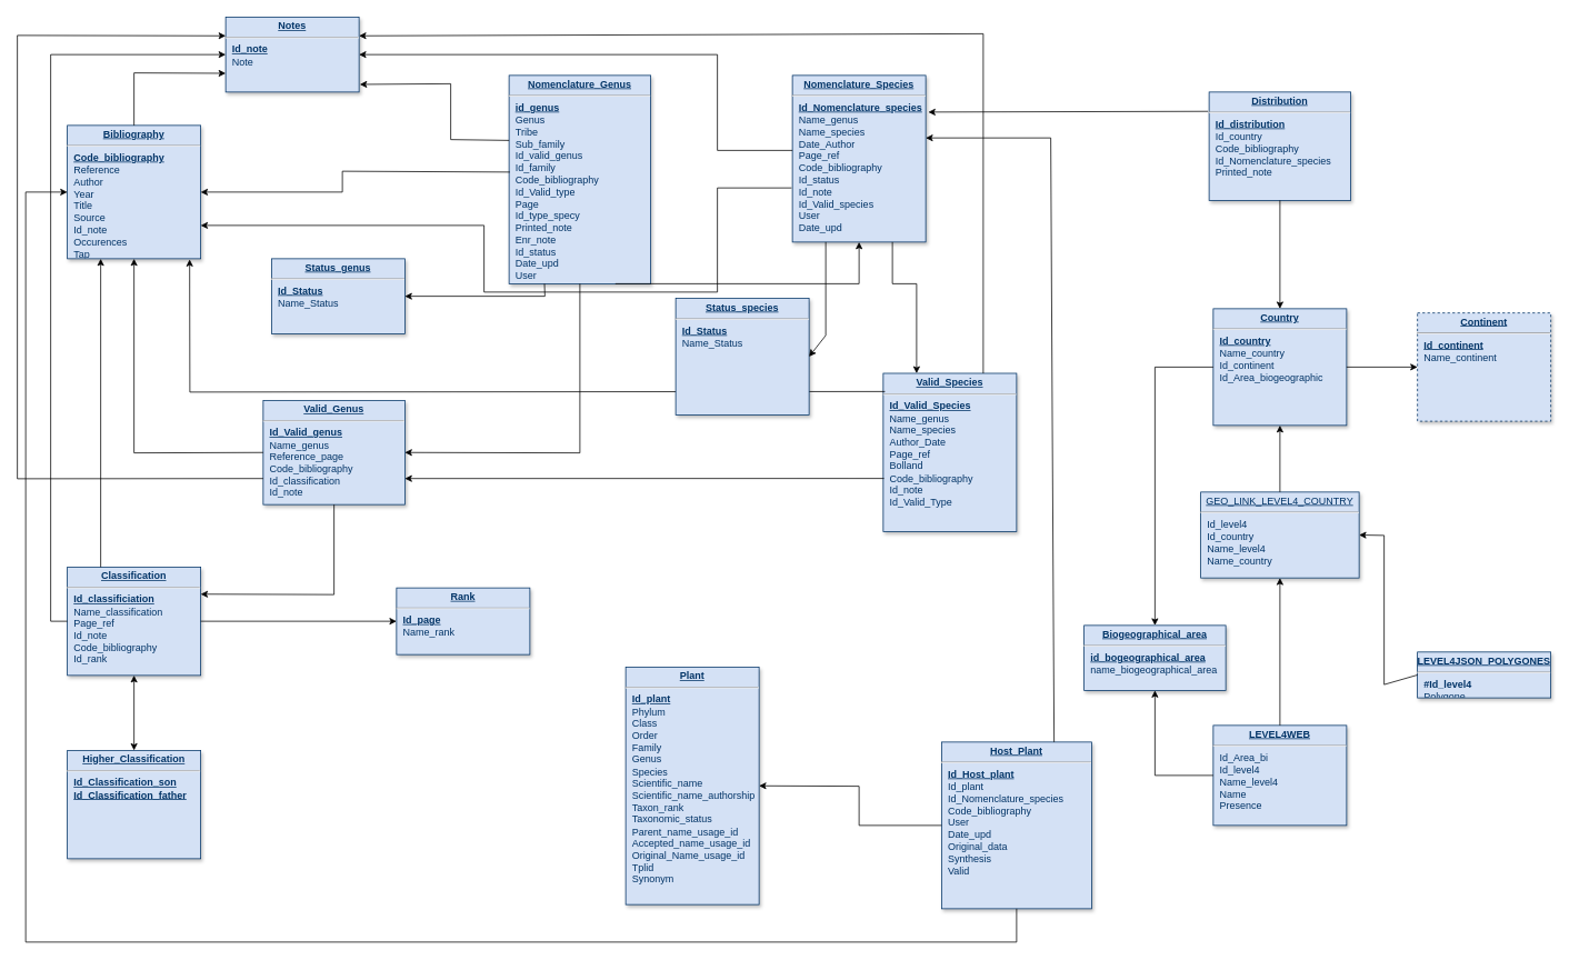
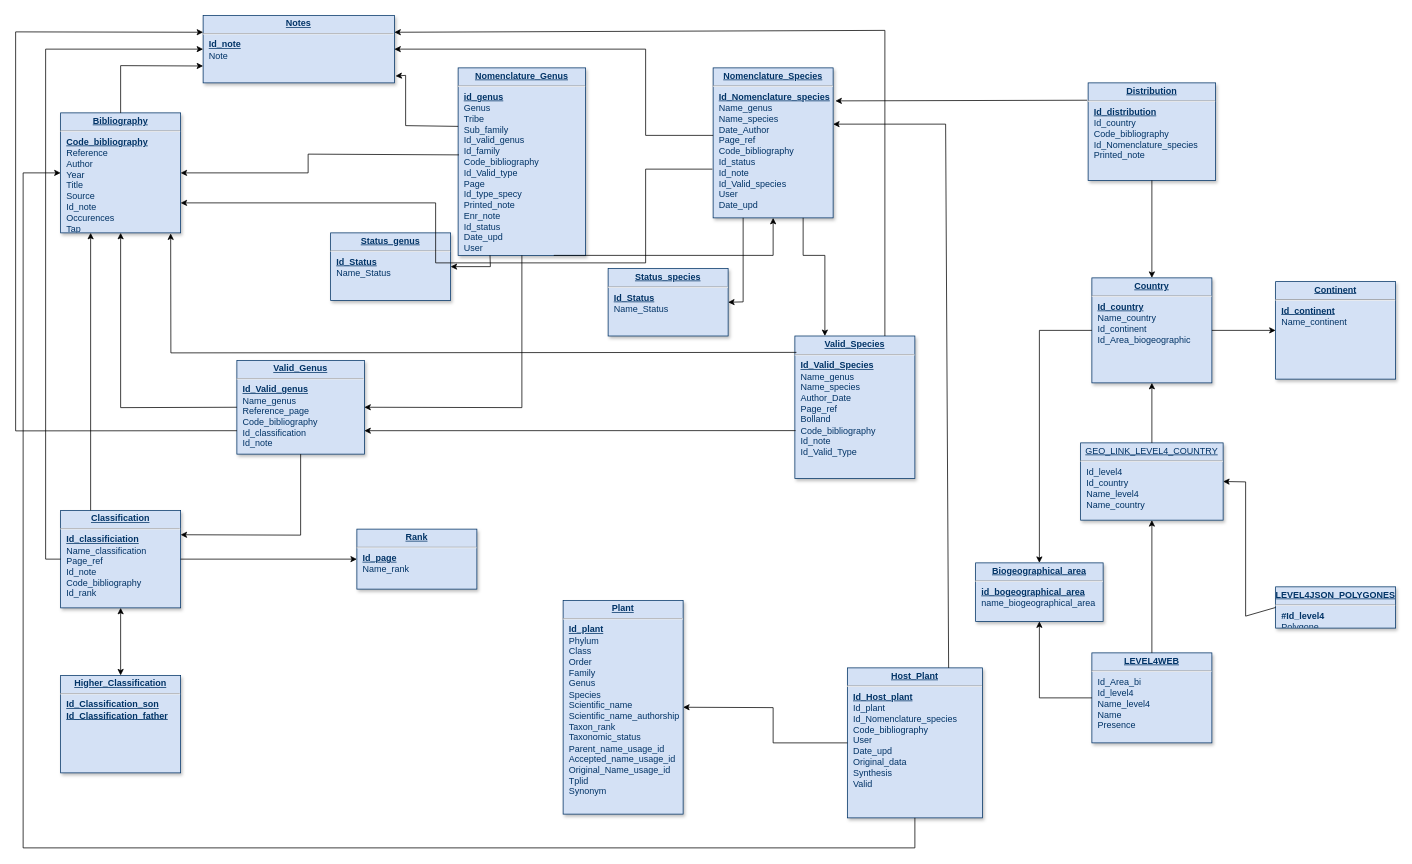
- <mxCell id="18" value="&lt;p style=&quot;margin: 0px ; margin-top: 4px ; text-align: center ; text-decoration: underline&quot;&gt;&lt;strong&gt;Notes&lt;/strong&gt;&lt;/p&gt;&lt;hr&gt;&lt;p style=&quot;margin: 0px ; margin-left: 8px&quot;&gt;&lt;u&gt;&lt;b&gt;Id_note&lt;/b&gt;&lt;/u&gt;&lt;/p&gt;&lt;p style=&quot;margin: 0px ; margin-left: 8px&quot;&gt;Note&lt;/p&gt;&lt;p style=&quot;margin: 0px ; margin-left: 8px&quot;&gt;&lt;br&gt;&lt;/p&gt;" style="verticalAlign=top;align=left;overflow=fill;fontSize=12;fontFamily=Helvetica;html=1;strokeColor=#003366;shadow=1;fillColor=#D4E1F5;fontColor=#003366;movable=1;resizable=1;rotatable=1;deletable=1;editable=1;connectable=1;" parent="1" vertex="1"><mxGeometry x="270" y="20" width="160" height="90" as="geometry" /></mxCell>
+ <mxCell id="18" value="&lt;p style=&quot;margin: 0px ; margin-top: 4px ; text-align: center ; text-decoration: underline&quot;&gt;&lt;strong&gt;Notes&lt;/strong&gt;&lt;/p&gt;&lt;hr&gt;&lt;p style=&quot;margin: 0px ; margin-left: 8px&quot;&gt;&lt;u&gt;&lt;b&gt;Id_note&lt;/b&gt;&lt;/u&gt;&lt;/p&gt;&lt;p style=&quot;margin: 0px ; margin-left: 8px&quot;&gt;Note&lt;/p&gt;&lt;p style=&quot;margin: 0px ; margin-left: 8px&quot;&gt;&lt;br&gt;&lt;/p&gt;" style="verticalAlign=top;align=left;overflow=fill;fontSize=12;fontFamily=Helvetica;html=1;strokeColor=#003366;shadow=1;fillColor=#D4E1F5;fontColor=#003366;movable=1;resizable=1;rotatable=1;deletable=1;editable=1;connectable=1;" parent="1" vertex="1"><mxGeometry x="270" y="20" width="255" height="90" as="geometry" /></mxCell>
- <mxCell id="17" value="&lt;p style=&quot;margin: 0px ; margin-top: 4px ; text-align: center ; text-decoration: underline&quot;&gt;&lt;strong&gt;Status_genus&lt;/strong&gt;&lt;/p&gt;&lt;hr&gt;&lt;p style=&quot;margin: 0px ; margin-left: 8px&quot;&gt;&lt;b&gt;&lt;u&gt;Id_Status&lt;/u&gt;&lt;/b&gt;&lt;/p&gt;&lt;p style=&quot;margin: 0px ; margin-left: 8px&quot;&gt;Name_Status&lt;/p&gt;&lt;p style=&quot;margin: 0px ; margin-left: 8px&quot;&gt;&lt;br&gt;&lt;/p&gt;" style="verticalAlign=top;align=left;overflow=fill;fontSize=12;fontFamily=Helvetica;html=1;strokeColor=#003366;shadow=1;fillColor=#D4E1F5;fontColor=#003366;movable=1;resizable=1;rotatable=1;deletable=1;editable=1;connectable=1;" parent="1" vertex="1"><mxGeometry x="325" y="310" width="160" height="90" as="geometry" /></mxCell>
+ <mxCell id="17" value="&lt;p style=&quot;margin: 0px ; margin-top: 4px ; text-align: center ; text-decoration: underline&quot;&gt;&lt;strong&gt;Status_genus&lt;/strong&gt;&lt;/p&gt;&lt;hr&gt;&lt;p style=&quot;margin: 0px ; margin-left: 8px&quot;&gt;&lt;b&gt;&lt;u&gt;Id_Status&lt;/u&gt;&lt;/b&gt;&lt;/p&gt;&lt;p style=&quot;margin: 0px ; margin-left: 8px&quot;&gt;Name_Status&lt;/p&gt;&lt;p style=&quot;margin: 0px ; margin-left: 8px&quot;&gt;&lt;br&gt;&lt;/p&gt;" style="verticalAlign=top;align=left;overflow=fill;fontSize=12;fontFamily=Helvetica;html=1;strokeColor=#003366;shadow=1;fillColor=#D4E1F5;fontColor=#003366;movable=1;resizable=1;rotatable=1;deletable=1;editable=1;connectable=1;" parent="1" vertex="1"><mxGeometry x="440" y="310" width="160" height="90" as="geometry" /></mxCell>
- <mxCell id="49" value="&lt;p style=&quot;margin: 0px ; margin-top: 4px ; text-align: center ; text-decoration: underline&quot;&gt;&lt;strong&gt;Status_species&lt;/strong&gt;&lt;/p&gt;&lt;hr&gt;&lt;p style=&quot;margin: 0px ; margin-left: 8px&quot;&gt;&lt;b&gt;&lt;u&gt;Id_Status&lt;/u&gt;&lt;/b&gt;&lt;/p&gt;&lt;p style=&quot;margin: 0px ; margin-left: 8px&quot;&gt;Name_Status&lt;/p&gt;&lt;p style=&quot;margin: 0px ; margin-left: 8px&quot;&gt;&lt;br&gt;&lt;/p&gt;" style="verticalAlign=top;align=left;overflow=fill;fontSize=12;fontFamily=Helvetica;html=1;strokeColor=#003366;shadow=1;fillColor=#D4E1F5;fontColor=#003366;movable=1;resizable=1;rotatable=1;deletable=1;editable=1;connectable=1;" parent="1" vertex="1"><mxGeometry x="810" y="357.5" width="160" height="140" as="geometry" /></mxCell>
+ <mxCell id="49" value="&lt;p style=&quot;margin: 0px ; margin-top: 4px ; text-align: center ; text-decoration: underline&quot;&gt;&lt;strong&gt;Status_species&lt;/strong&gt;&lt;/p&gt;&lt;hr&gt;&lt;p style=&quot;margin: 0px ; margin-left: 8px&quot;&gt;&lt;b&gt;&lt;u&gt;Id_Status&lt;/u&gt;&lt;/b&gt;&lt;/p&gt;&lt;p style=&quot;margin: 0px ; margin-left: 8px&quot;&gt;Name_Status&lt;/p&gt;&lt;p style=&quot;margin: 0px ; margin-left: 8px&quot;&gt;&lt;br&gt;&lt;/p&gt;" style="verticalAlign=top;align=left;overflow=fill;fontSize=12;fontFamily=Helvetica;html=1;strokeColor=#003366;shadow=1;fillColor=#D4E1F5;fontColor=#003366;movable=1;resizable=1;rotatable=1;deletable=1;editable=1;connectable=1;" parent="1" vertex="1"><mxGeometry x="810" y="357.5" width="160" height="90" as="geometry" /></mxCell>
- <mxCell id="15" value="&lt;p style=&quot;margin: 0px ; margin-top: 4px ; text-align: center ; text-decoration: underline&quot;&gt;&lt;b&gt;Continent&lt;/b&gt;&lt;/p&gt;&lt;hr&gt;&lt;p style=&quot;margin: 0px ; margin-left: 8px&quot;&gt;&lt;b&gt;&lt;u&gt;Id_continent&lt;/u&gt;&lt;/b&gt;&lt;/p&gt;&lt;p style=&quot;margin: 0px ; margin-left: 8px&quot;&gt;Name_continent&lt;/p&gt;&lt;p style=&quot;margin: 0px ; margin-left: 8px&quot;&gt;&lt;br&gt;&lt;/p&gt;" style="verticalAlign=top;align=left;overflow=fill;fontSize=12;fontFamily=Helvetica;html=1;strokeColor=#003366;shadow=1;fillColor=#D4E1F5;fontColor=#003366;dashed=1;" parent="1" vertex="1"><mxGeometry x="1700" y="375" width="160" height="130" as="geometry" /></mxCell>
+ <mxCell id="15" value="&lt;p style=&quot;margin: 0px ; margin-top: 4px ; text-align: center ; text-decoration: underline&quot;&gt;&lt;b&gt;Continent&lt;/b&gt;&lt;/p&gt;&lt;hr&gt;&lt;p style=&quot;margin: 0px ; margin-left: 8px&quot;&gt;&lt;b&gt;&lt;u&gt;Id_continent&lt;/u&gt;&lt;/b&gt;&lt;/p&gt;&lt;p style=&quot;margin: 0px ; margin-left: 8px&quot;&gt;Name_continent&lt;/p&gt;&lt;p style=&quot;margin: 0px ; margin-left: 8px&quot;&gt;&lt;br&gt;&lt;/p&gt;" style="verticalAlign=top;align=left;overflow=fill;fontSize=12;fontFamily=Helvetica;html=1;strokeColor=#003366;shadow=1;fillColor=#D4E1F5;fontColor=#003366" parent="1" vertex="1"><mxGeometry x="1700" y="375" width="160" height="130" as="geometry" /></mxCell>
